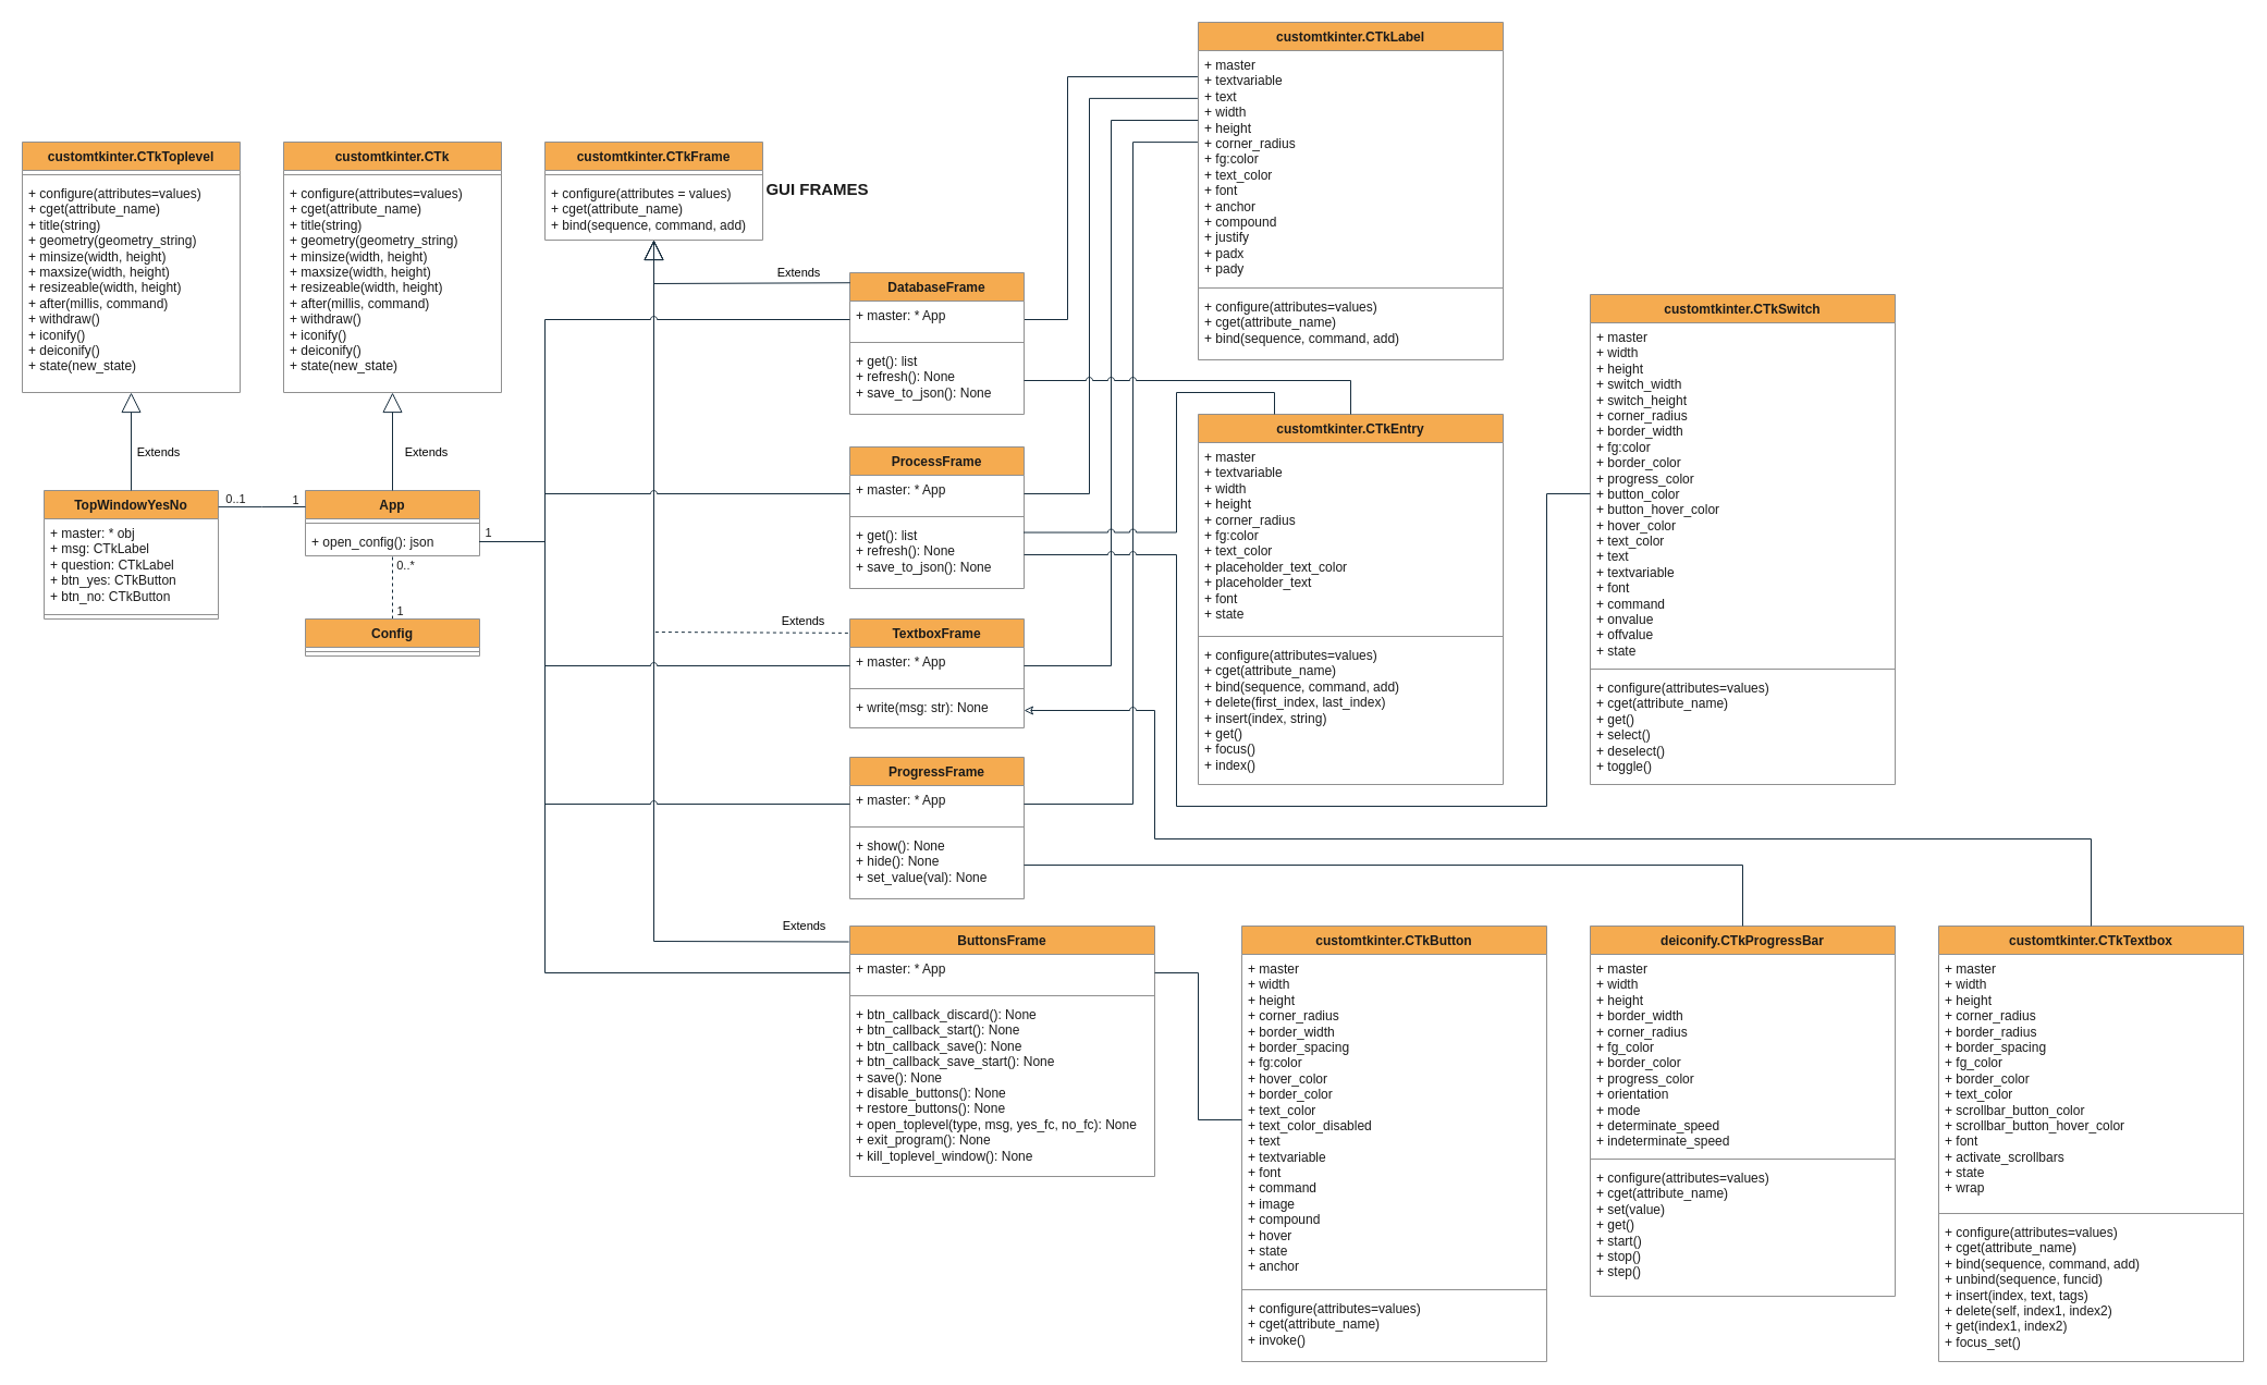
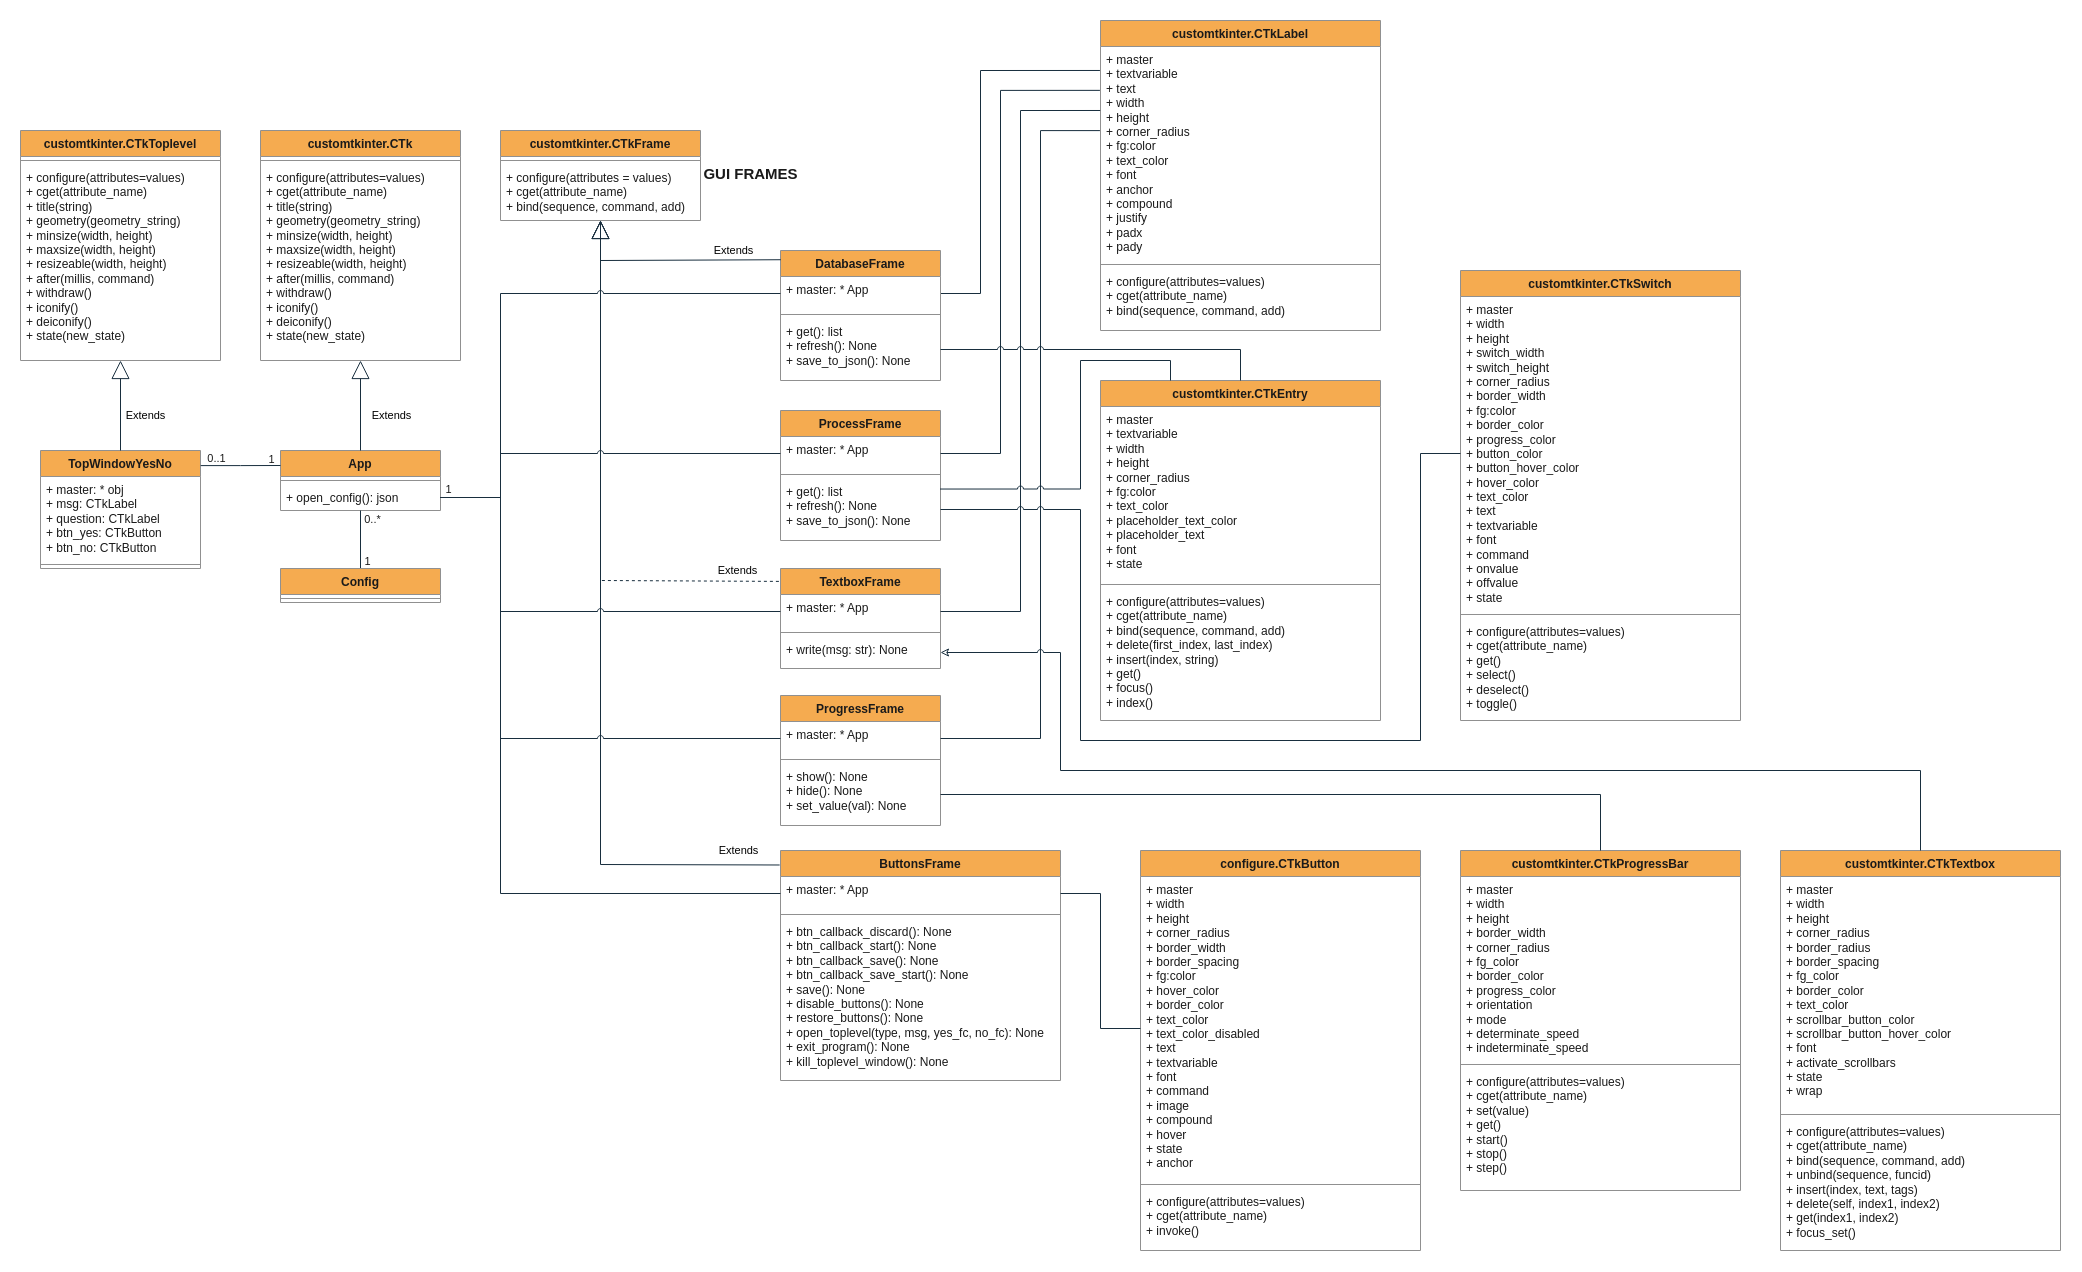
- <mxCell id="5" style="edgeStyle=orthogonalEdgeStyle;rounded=0;orthogonalLoop=1;jettySize=auto;html=1;exitX=0.5;exitY=0;exitDx=0;exitDy=0;endArrow=none;endFill=0;targetPerimeterSpacing=0;shadow=0;labelBackgroundColor=none;strokeColor=#182E3E;fontColor=default;dashed=1;" edge="1" parent="1" source="10" target="2"><mxGeometry relative="1" as="geometry" /></mxCell>
+ <mxCell id="5" style="edgeStyle=orthogonalEdgeStyle;rounded=0;orthogonalLoop=1;jettySize=auto;html=1;exitX=0.5;exitY=0;exitDx=0;exitDy=0;endArrow=none;endFill=0;targetPerimeterSpacing=0;shadow=0;labelBackgroundColor=none;strokeColor=#182E3E;fontColor=default;" edge="1" parent="1" source="10" target="2"><mxGeometry relative="1" as="geometry" /></mxCell>
- <mxCell id="69" value="customtkinter.CTkButton" style="swimlane;fontStyle=1;align=center;verticalAlign=top;childLayout=stackLayout;horizontal=1;startSize=26;horizontalStack=0;resizeParent=1;resizeParentMax=0;resizeLast=0;collapsible=1;marginBottom=0;whiteSpace=wrap;html=1;labelBackgroundColor=none;fillColor=#F5AB50;strokeColor=#909090;fontColor=#1A1A1A;" vertex="1" parent="1"><mxGeometry x="1140" y="850" width="280" height="400" as="geometry" /></mxCell>
+ <mxCell id="69" value="configure.CTkButton" style="swimlane;fontStyle=1;align=center;verticalAlign=top;childLayout=stackLayout;horizontal=1;startSize=26;horizontalStack=0;resizeParent=1;resizeParentMax=0;resizeLast=0;collapsible=1;marginBottom=0;whiteSpace=wrap;html=1;labelBackgroundColor=none;fillColor=#F5AB50;strokeColor=#909090;fontColor=#1A1A1A;" vertex="1" parent="1"><mxGeometry x="1140" y="850" width="280" height="400" as="geometry" /></mxCell>
- <mxCell id="76" value="deiconify.CTkProgressBar" style="swimlane;fontStyle=1;align=center;verticalAlign=top;childLayout=stackLayout;horizontal=1;startSize=26;horizontalStack=0;resizeParent=1;resizeParentMax=0;resizeLast=0;collapsible=1;marginBottom=0;whiteSpace=wrap;html=1;labelBackgroundColor=none;fillColor=#F5AB50;strokeColor=#909090;fontColor=#1A1A1A;" vertex="1" parent="1"><mxGeometry x="1460" y="850" width="280" height="340" as="geometry" /></mxCell>
+ <mxCell id="76" value="customtkinter.CTkProgressBar" style="swimlane;fontStyle=1;align=center;verticalAlign=top;childLayout=stackLayout;horizontal=1;startSize=26;horizontalStack=0;resizeParent=1;resizeParentMax=0;resizeLast=0;collapsible=1;marginBottom=0;whiteSpace=wrap;html=1;labelBackgroundColor=none;fillColor=#F5AB50;strokeColor=#909090;fontColor=#1A1A1A;" vertex="1" parent="1"><mxGeometry x="1460" y="850" width="280" height="340" as="geometry" /></mxCell>
